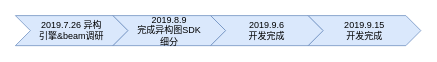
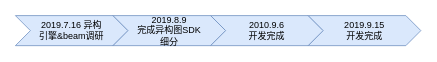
- <mxCell id="2" value="2019.7.26 异构&lt;br&gt;引擎&amp;amp;beam调研" style="shape=step;perimeter=stepPerimeter;whiteSpace=wrap;html=1;fixedSize=1;fillColor=#dae8fc;strokeColor=#6c8ebf;" parent="1" vertex="1"><mxGeometry x="20" y="20" width="150" height="40" as="geometry" /></mxCell>
+ <mxCell id="2" value="2019.7.16 异构&lt;br&gt;引擎&amp;amp;beam调研" style="shape=step;perimeter=stepPerimeter;whiteSpace=wrap;html=1;fixedSize=1;fillColor=#dae8fc;strokeColor=#6c8ebf;" parent="1" vertex="1"><mxGeometry x="20" y="20" width="150" height="40" as="geometry" /></mxCell>
- <mxCell id="4" value="2019.9.6&lt;br&gt;开发完成" style="shape=step;perimeter=stepPerimeter;whiteSpace=wrap;html=1;fixedSize=1;fillColor=#dae8fc;strokeColor=#6c8ebf;" parent="1" vertex="1"><mxGeometry x="280" y="20" width="150" height="40" as="geometry" /></mxCell>
+ <mxCell id="4" value="2010.9.6&lt;br&gt;开发完成" style="shape=step;perimeter=stepPerimeter;whiteSpace=wrap;html=1;fixedSize=1;fillColor=#dae8fc;strokeColor=#6c8ebf;" parent="1" vertex="1"><mxGeometry x="280" y="20" width="150" height="40" as="geometry" /></mxCell>
